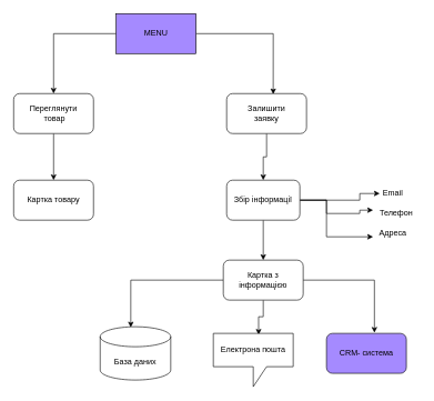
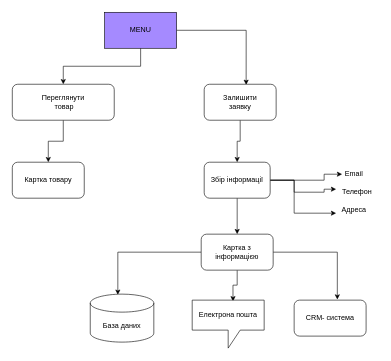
- <mxCell id="6" value="Переглянути&lt;br&gt;&amp;nbsp;товар" style="rounded=1;whiteSpace=wrap;html=1;" parent="1" vertex="1"><mxGeometry x="20" y="140" width="120" height="60" as="geometry" /></mxCell>
+ <mxCell id="6" value="Переглянути&lt;br&gt;&amp;nbsp;товар" style="rounded=1;whiteSpace=wrap;html=1;" parent="1" vertex="1"><mxGeometry x="20" y="140" width="170" height="60" as="geometry" /></mxCell>
- <mxCell id="24" value="CRM- система" style="rounded=1;whiteSpace=wrap;html=1;fillColor=#a58aff;" parent="1" vertex="1"><mxGeometry x="490" y="500" width="120" height="60" as="geometry" /></mxCell>
+ <mxCell id="24" value="CRM- система" style="rounded=1;whiteSpace=wrap;html=1;" parent="1" vertex="1"><mxGeometry x="490" y="500" width="120" height="60" as="geometry" /></mxCell>
